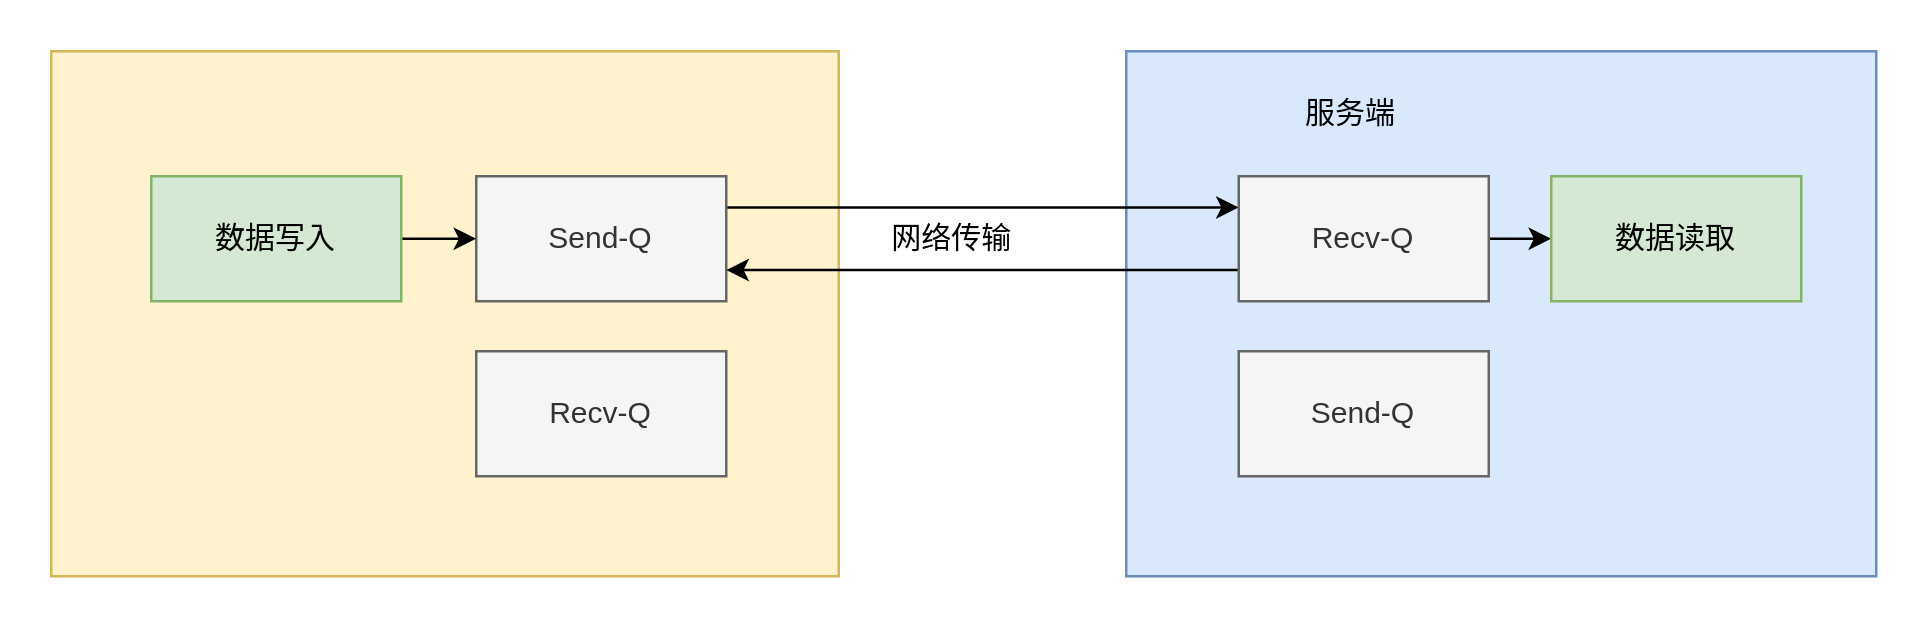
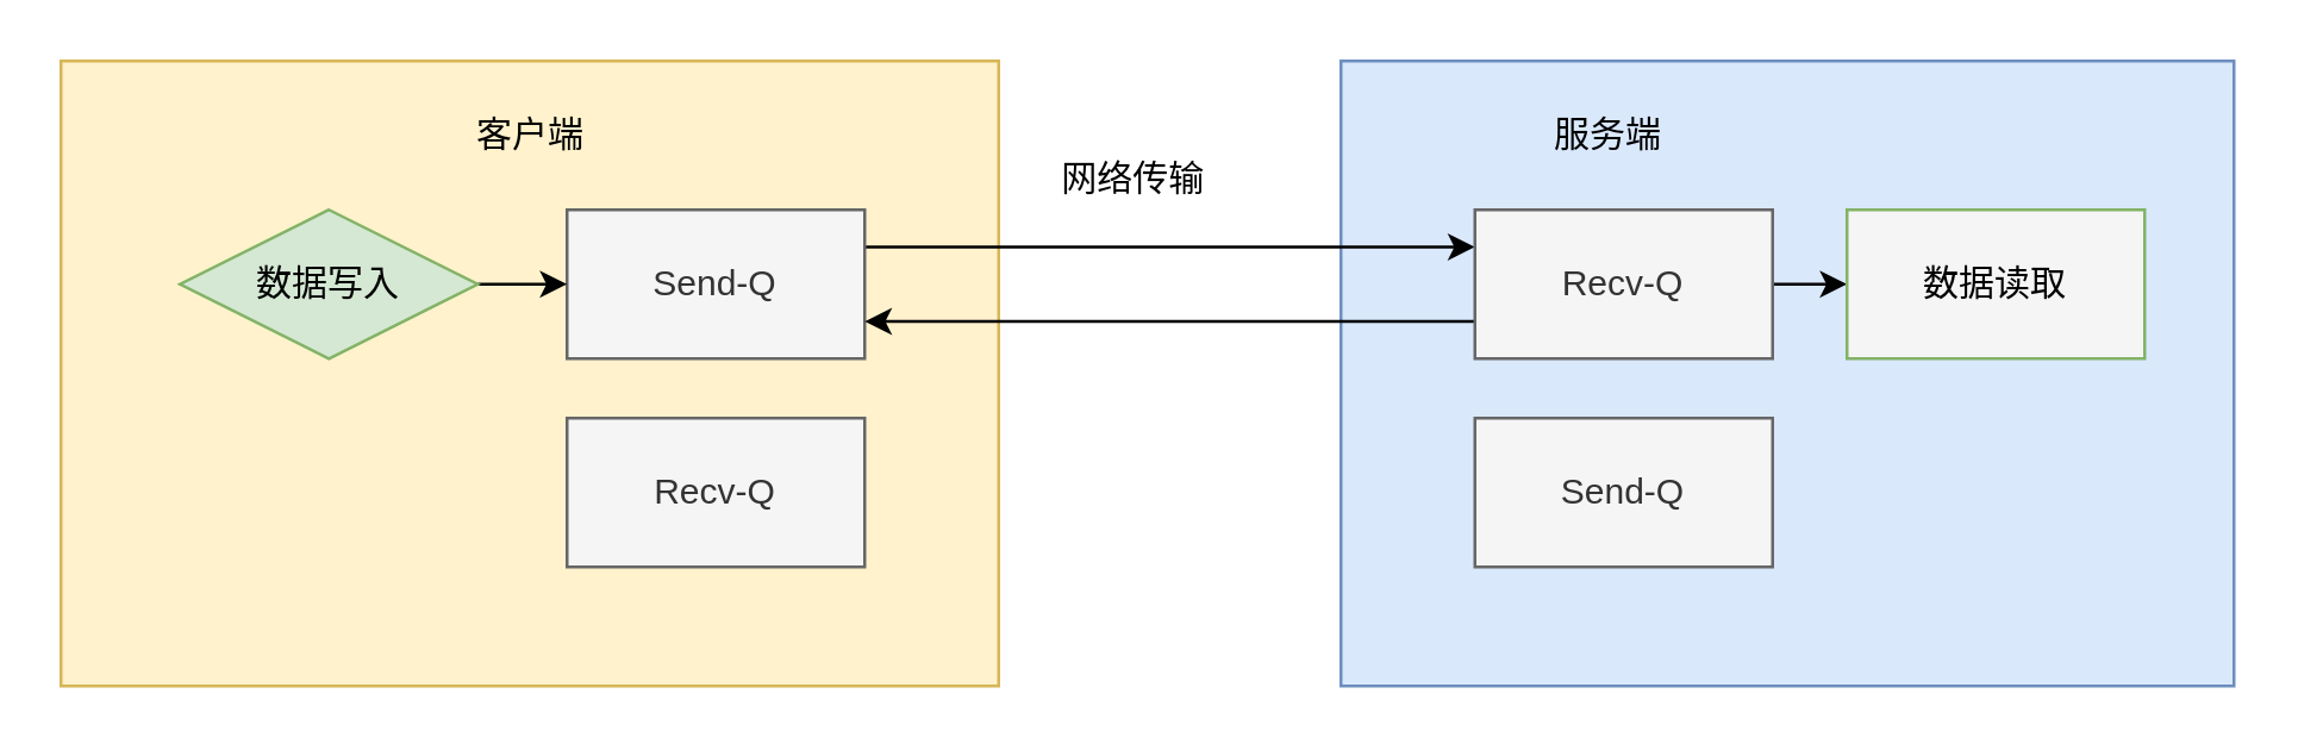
+ <mxCell id="11" value="客户端" style="text;html=1;strokeColor=none;fillColor=none;align=center;verticalAlign=middle;whiteSpace=wrap;rounded=0;shadow=0;" vertex="1" parent="1"><mxGeometry x="147.5" y="30" width="60" height="30" as="geometry" /></mxCell>
- <mxCell id="16" value="数据写入" style="rounded=0;whiteSpace=wrap;html=1;fillColor=#d5e8d4;strokeColor=#82b366;" vertex="1" parent="1"><mxGeometry y="70" width="100" height="50" as="geometry" x="60" /></mxCell>
+ <mxCell id="16" value="数据写入" style="rhombus;whiteSpace=wrap;html=1;fillColor=#d5e8d4;strokeColor=#82b366;" vertex="1" parent="1"><mxGeometry y="70" width="100" height="50" as="geometry" x="60" /></mxCell>
- <mxCell id="12" value="网络传输" style="text;html=1;align=center;verticalAlign=middle;resizable=0;points=[];autosize=1;strokeColor=none;fillColor=none;" vertex="1" parent="1"><mxGeometry x="350" y="85" width="60" height="20" as="geometry" /></mxCell>
+ <mxCell id="12" value="网络传输" style="text;html=1;align=center;verticalAlign=middle;resizable=0;points=[];autosize=1;strokeColor=none;fillColor=none;" vertex="1" parent="1"><mxGeometry x="350" y="50" width="60" height="20" as="geometry" /></mxCell>
- <mxCell id="14" value="数据读取" style="rounded=0;whiteSpace=wrap;html=1;fillColor=#d5e8d4;strokeColor=#82b366;" vertex="1" parent="1"><mxGeometry x="620" y="70" width="100" height="50" as="geometry" /></mxCell>
+ <mxCell id="14" value="数据读取" style="rounded=0;whiteSpace=wrap;html=1;fillColor=#f5f5f5;strokeColor=#82b366;" vertex="1" parent="1"><mxGeometry x="620" y="70" width="100" height="50" as="geometry" /></mxCell>
